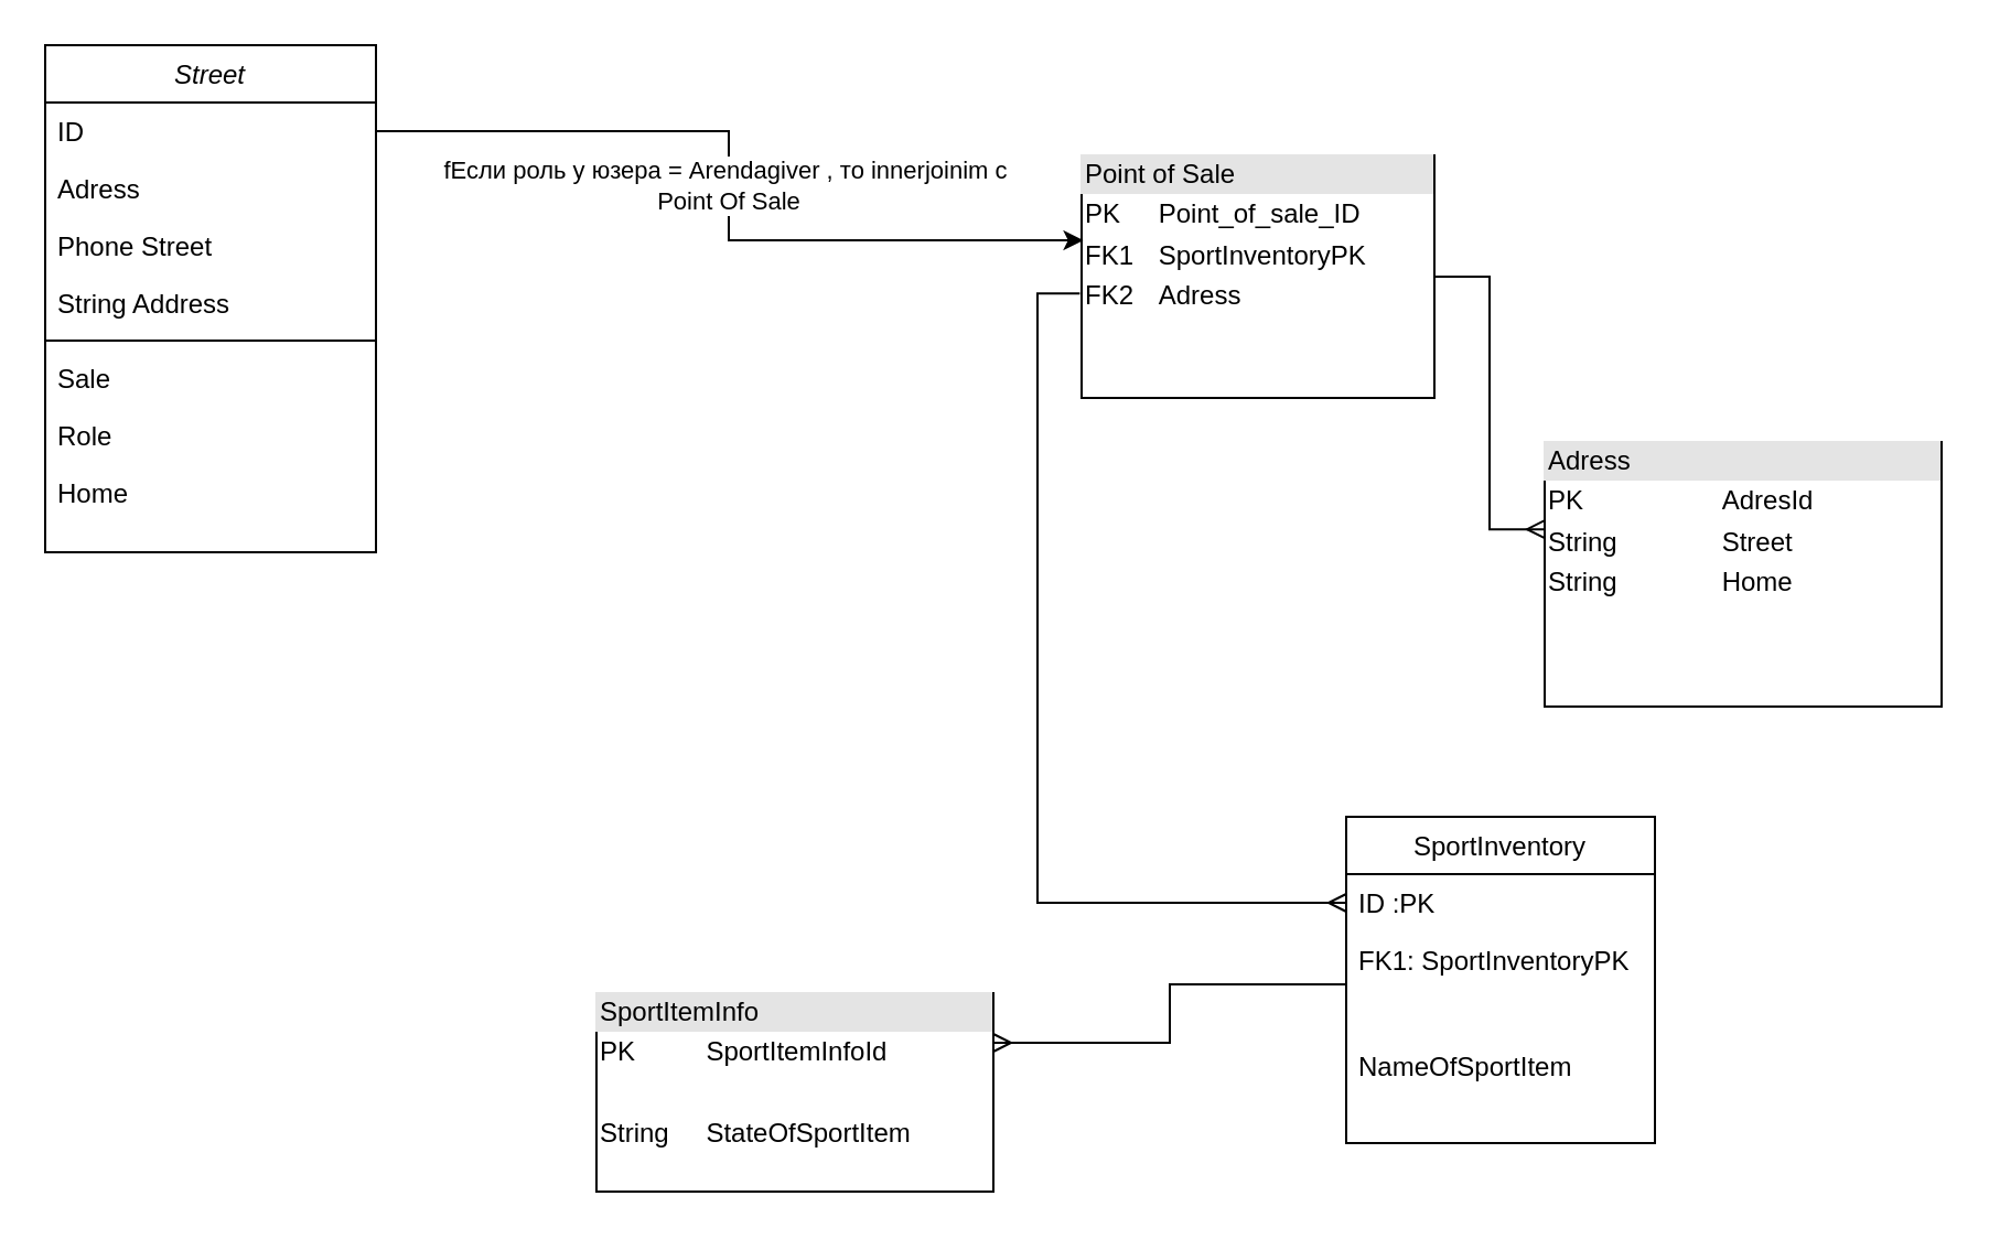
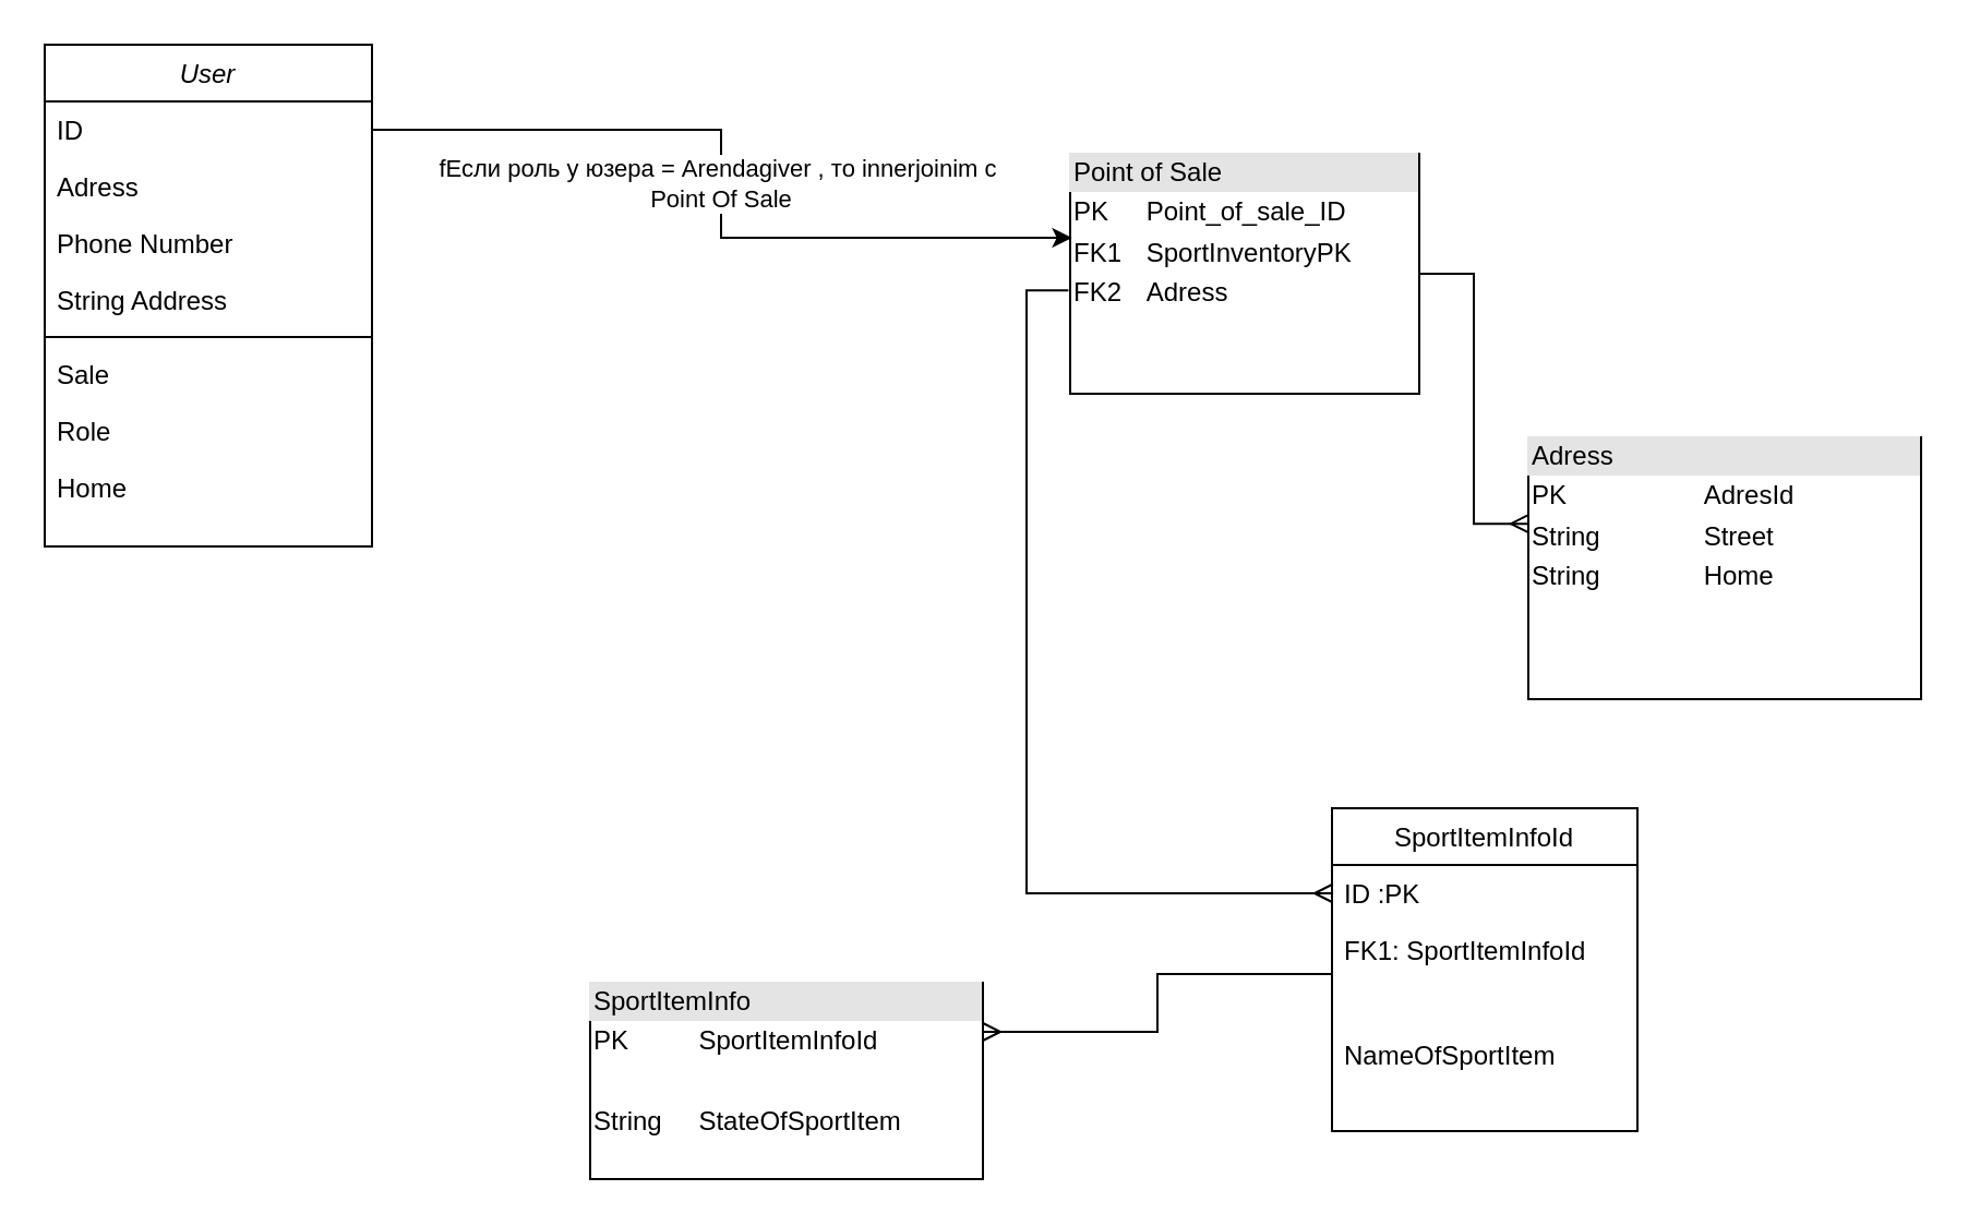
- <mxCell id="2" value="Street" style="swimlane;fontStyle=2;align=center;verticalAlign=top;childLayout=stackLayout;horizontal=1;startSize=26;horizontalStack=0;resizeParent=1;resizeLast=0;collapsible=1;marginBottom=0;rounded=0;shadow=0;strokeWidth=1;" parent="1" vertex="1"><mxGeometry x="20" y="20" width="150" height="230" as="geometry"><mxRectangle x="230" y="140" width="160" height="26" as="alternateBounds" /></mxGeometry></mxCell>
+ <mxCell id="2" value="User" style="swimlane;fontStyle=2;align=center;verticalAlign=top;childLayout=stackLayout;horizontal=1;startSize=26;horizontalStack=0;resizeParent=1;resizeLast=0;collapsible=1;marginBottom=0;rounded=0;shadow=0;strokeWidth=1;" parent="1" vertex="1"><mxGeometry x="20" y="20" width="150" height="230" as="geometry"><mxRectangle x="230" y="140" width="160" height="26" as="alternateBounds" /></mxGeometry></mxCell>
- <mxCell id="5" value="Phone Street" style="text;align=left;verticalAlign=top;spacingLeft=4;spacingRight=4;overflow=hidden;rotatable=0;points=[[0,0.5],[1,0.5]];portConstraint=eastwest;rounded=0;shadow=0;html=0;" parent="2" vertex="1"><mxGeometry y="78" width="150" height="26" as="geometry" /></mxCell>
+ <mxCell id="5" value="Phone Number" style="text;align=left;verticalAlign=top;spacingLeft=4;spacingRight=4;overflow=hidden;rotatable=0;points=[[0,0.5],[1,0.5]];portConstraint=eastwest;rounded=0;shadow=0;html=0;" parent="2" vertex="1"><mxGeometry y="78" width="150" height="26" as="geometry" /></mxCell>
- <mxCell id="11" value="SportInventory" style="swimlane;fontStyle=0;childLayout=stackLayout;horizontal=1;startSize=26;fillColor=none;horizontalStack=0;resizeParent=1;resizeParentMax=0;resizeLast=0;collapsible=1;marginBottom=0;" vertex="1" parent="1"><mxGeometry x="610" y="370" width="140" height="148" as="geometry" /></mxCell>
+ <mxCell id="11" value="SportItemInfoId" style="swimlane;fontStyle=0;childLayout=stackLayout;horizontal=1;startSize=26;fillColor=none;horizontalStack=0;resizeParent=1;resizeParentMax=0;resizeLast=0;collapsible=1;marginBottom=0;" vertex="1" parent="1"><mxGeometry x="610" y="370" width="140" height="148" as="geometry" /></mxCell>
- <mxCell id="13" value="FK1: SportInventoryPK" style="text;strokeColor=none;fillColor=none;align=left;verticalAlign=top;spacingLeft=4;spacingRight=4;overflow=hidden;rotatable=0;points=[[0,0.5],[1,0.5]];portConstraint=eastwest;" vertex="1" parent="11"><mxGeometry y="52" width="140" height="48" as="geometry" /></mxCell>
+ <mxCell id="13" value="FK1: SportItemInfoId" style="text;strokeColor=none;fillColor=none;align=left;verticalAlign=top;spacingLeft=4;spacingRight=4;overflow=hidden;rotatable=0;points=[[0,0.5],[1,0.5]];portConstraint=eastwest;" vertex="1" parent="11"><mxGeometry y="52" width="140" height="48" as="geometry" /></mxCell>
